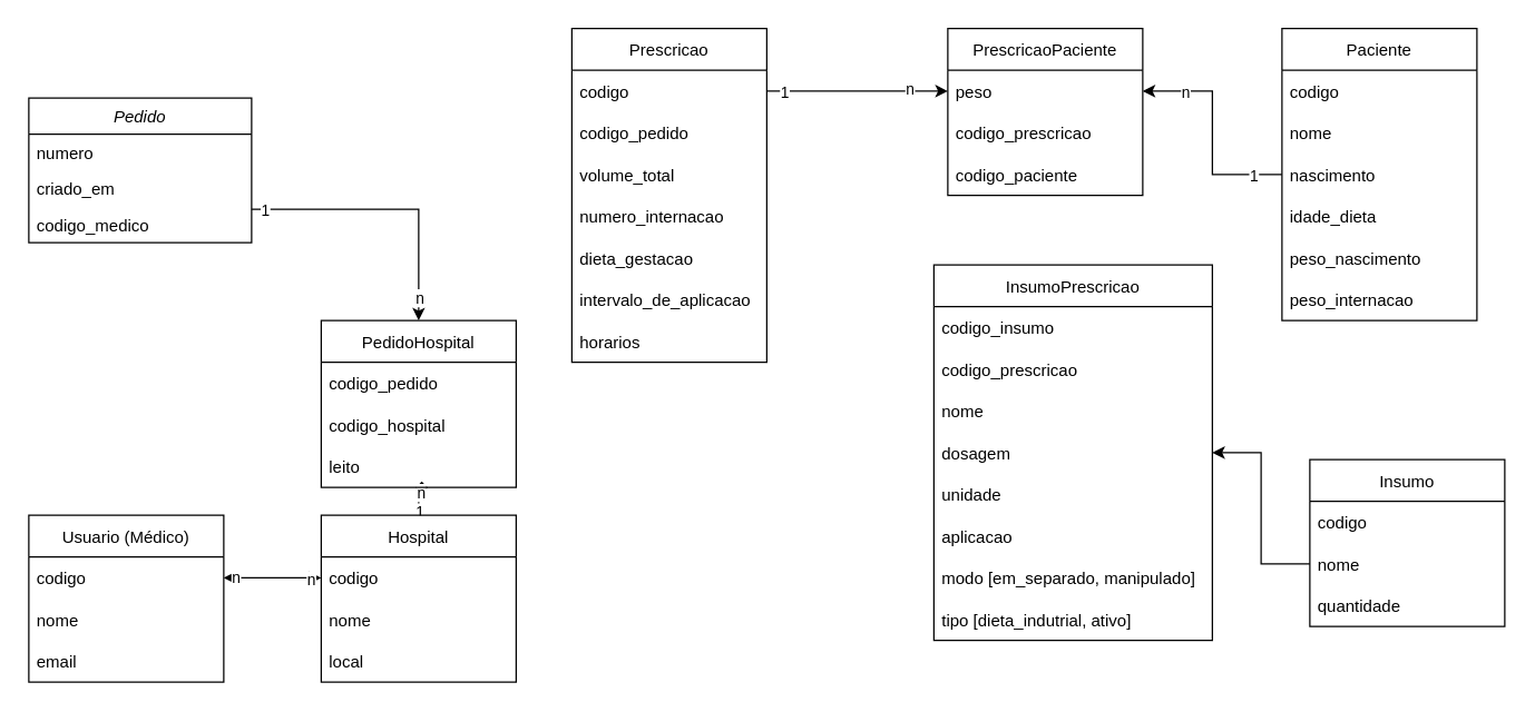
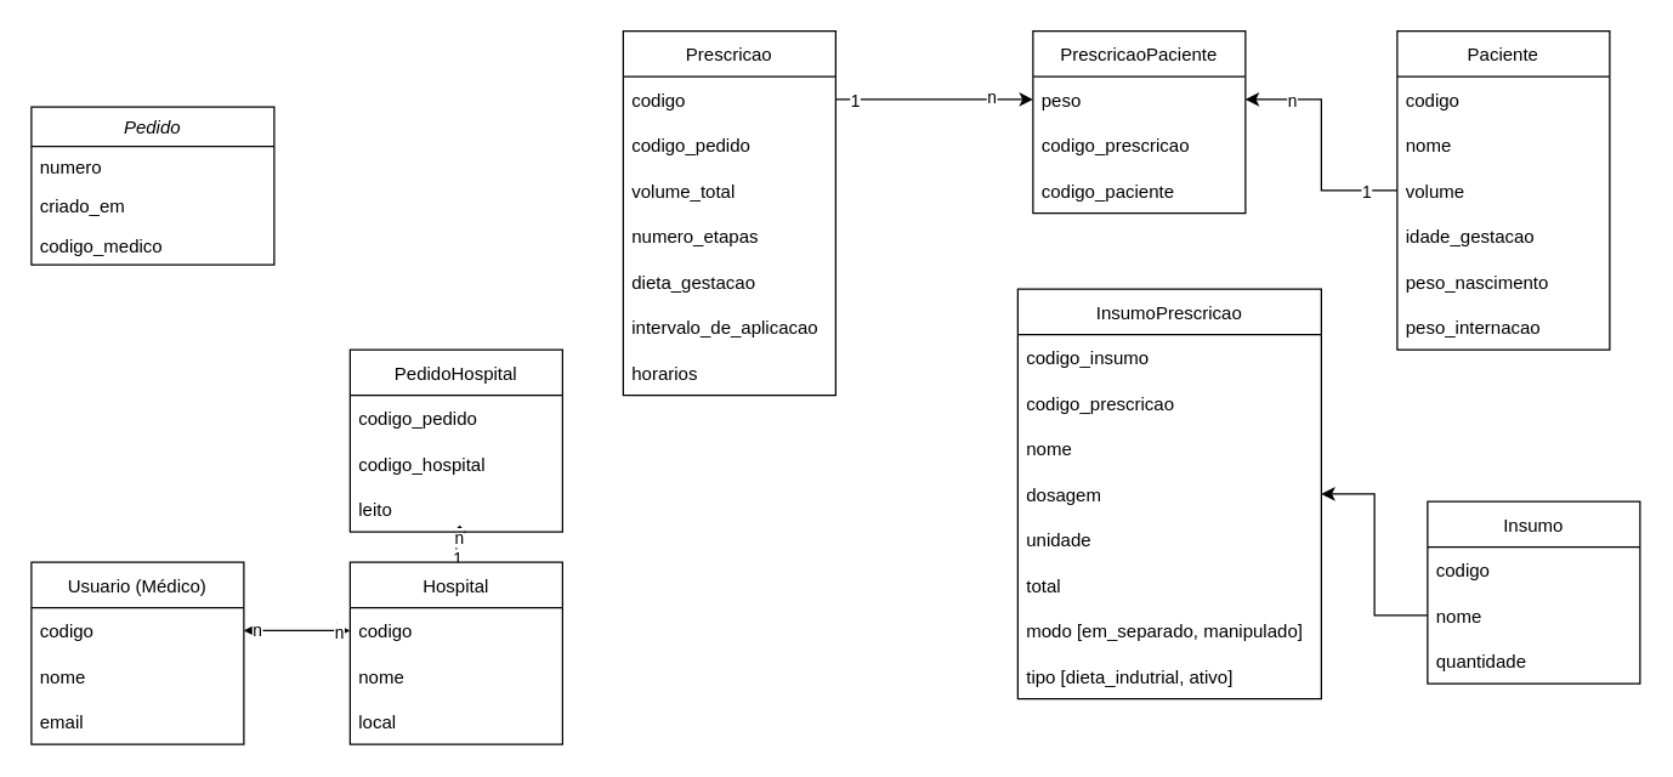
- <mxCell id="35" value="nascimento" style="text;strokeColor=none;fillColor=none;align=left;verticalAlign=middle;spacingLeft=4;spacingRight=4;overflow=hidden;points=[[0,0.5],[1,0.5]];portConstraint=eastwest;rotatable=0;fontColor=default;" vertex="1" parent="32"><mxGeometry y="90" width="140" height="30" as="geometry" /></mxCell>
+ <mxCell id="35" value="volume" style="text;strokeColor=none;fillColor=none;align=left;verticalAlign=middle;spacingLeft=4;spacingRight=4;overflow=hidden;points=[[0,0.5],[1,0.5]];portConstraint=eastwest;rotatable=0;fontColor=default;" vertex="1" parent="32"><mxGeometry y="90" width="140" height="30" as="geometry" /></mxCell>
- <mxCell id="2" style="edgeStyle=orthogonalEdgeStyle;rounded=0;orthogonalLoop=1;jettySize=auto;html=1;labelBackgroundColor=default;fontColor=default;strokeColor=default;" edge="1" parent="1" source="5" target="28"><mxGeometry relative="1" as="geometry"><mxPoint x="260" y="220" as="targetPoint" /><Array as="points"><mxPoint x="300" y="150" /></Array></mxGeometry></mxCell>
- <mxCell id="3" value="1" style="edgeLabel;html=1;align=center;verticalAlign=middle;resizable=0;points=[];fontColor=default;" vertex="1" connectable="0" parent="2"><mxGeometry x="-0.905" relative="1" as="geometry"><mxPoint as="offset" /></mxGeometry></mxCell>
- <mxCell id="4" value="n" style="edgeLabel;html=1;align=center;verticalAlign=middle;resizable=0;points=[];fontColor=default;" vertex="1" connectable="0" parent="2"><mxGeometry x="0.829" relative="1" as="geometry"><mxPoint as="offset" /></mxGeometry></mxCell>
- <mxCell id="13" value="numero_internacao" style="text;strokeColor=none;fillColor=none;align=left;verticalAlign=middle;spacingLeft=4;spacingRight=4;overflow=hidden;points=[[0,0.5],[1,0.5]];portConstraint=eastwest;rotatable=0;fontColor=default;" vertex="1" parent="9"><mxGeometry y="120" width="140" height="30" as="geometry" /></mxCell>
+ <mxCell id="13" value="numero_etapas" style="text;strokeColor=none;fillColor=none;align=left;verticalAlign=middle;spacingLeft=4;spacingRight=4;overflow=hidden;points=[[0,0.5],[1,0.5]];portConstraint=eastwest;rotatable=0;fontColor=default;" vertex="1" parent="9"><mxGeometry y="120" width="140" height="30" as="geometry" /></mxCell>
- <mxCell id="36" value="idade_dieta" style="text;strokeColor=none;fillColor=none;align=left;verticalAlign=middle;spacingLeft=4;spacingRight=4;overflow=hidden;points=[[0,0.5],[1,0.5]];portConstraint=eastwest;rotatable=0;fontColor=default;" vertex="1" parent="32"><mxGeometry y="120" width="140" height="30" as="geometry" /></mxCell>
+ <mxCell id="36" value="idade_gestacao" style="text;strokeColor=none;fillColor=none;align=left;verticalAlign=middle;spacingLeft=4;spacingRight=4;overflow=hidden;points=[[0,0.5],[1,0.5]];portConstraint=eastwest;rotatable=0;fontColor=default;" vertex="1" parent="32"><mxGeometry y="120" width="140" height="30" as="geometry" /></mxCell>
- <mxCell id="62" value="aplicacao" style="text;strokeColor=none;fillColor=none;align=left;verticalAlign=middle;spacingLeft=4;spacingRight=4;overflow=hidden;points=[[0,0.5],[1,0.5]];portConstraint=eastwest;rotatable=0;labelBackgroundColor=default;fontColor=default;" vertex="1" parent="56"><mxGeometry y="180" width="200" height="30" as="geometry" /></mxCell>
+ <mxCell id="62" value="total" style="text;strokeColor=none;fillColor=none;align=left;verticalAlign=middle;spacingLeft=4;spacingRight=4;overflow=hidden;points=[[0,0.5],[1,0.5]];portConstraint=eastwest;rotatable=0;labelBackgroundColor=default;fontColor=default;" vertex="1" parent="56"><mxGeometry y="180" width="200" height="30" as="geometry" /></mxCell>
